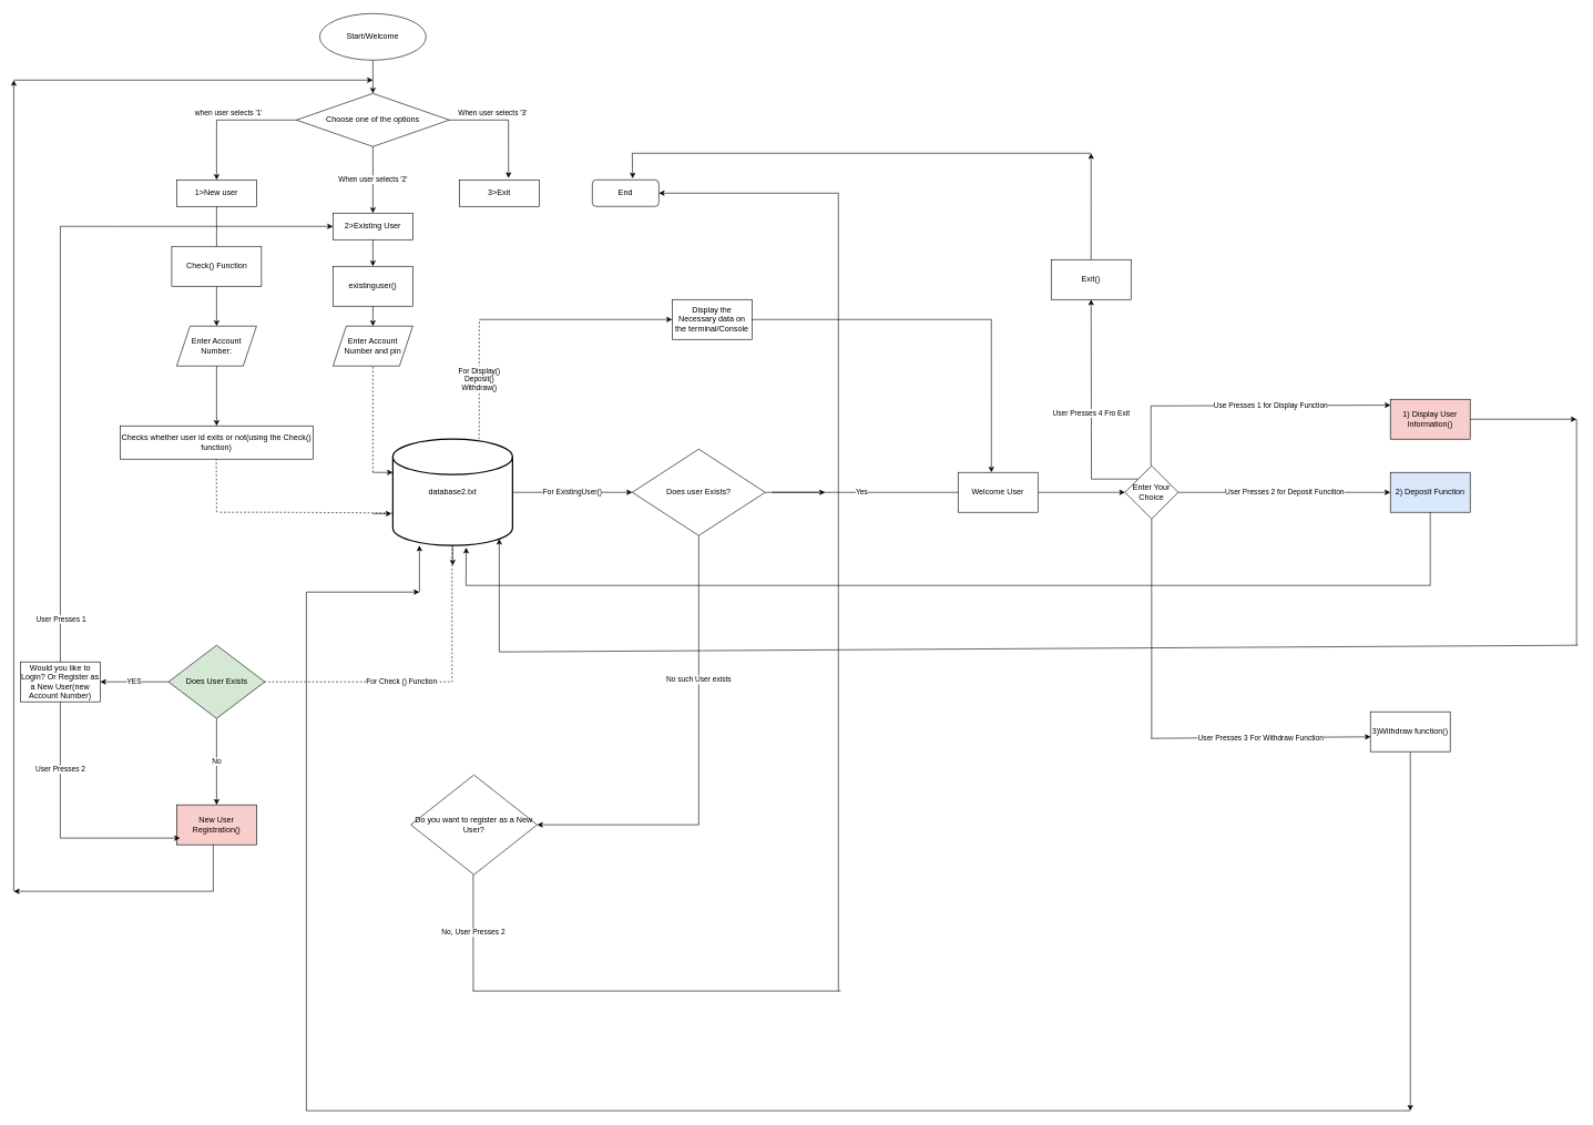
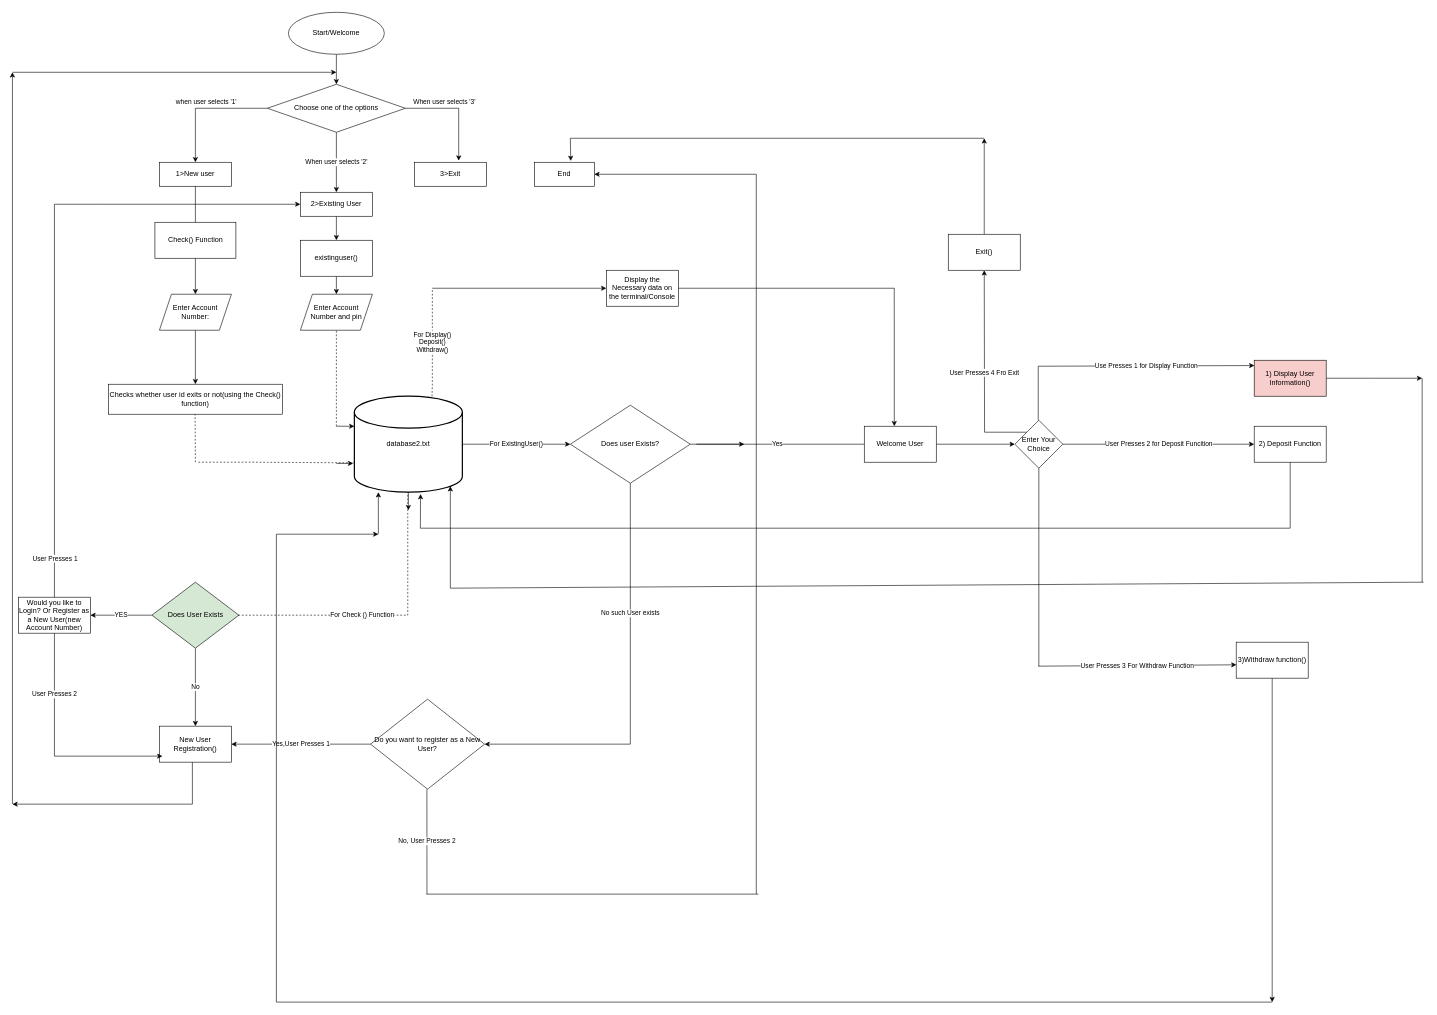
- <mxCell id="6" value="End" style="rounded=1;whiteSpace=wrap;html=1;" parent="1" vertex="1"><mxGeometry x="890" y="270" width="100" height="40" as="geometry" /></mxCell>
+ <mxCell id="6" value="End" style="whiteSpace=wrap;html=1;rounded=0;" parent="1" vertex="1"><mxGeometry x="890" y="270" width="100" height="40" as="geometry" /></mxCell>
- <mxCell id="52" value="2) Deposit Function" style="rounded=0;whiteSpace=wrap;html=1;fillColor=#dae8fc;" vertex="1" parent="1"><mxGeometry x="2090" y="710" width="120" height="60" as="geometry" /></mxCell>
+ <mxCell id="52" value="2) Deposit Function" style="rounded=0;whiteSpace=wrap;html=1;" vertex="1" parent="1"><mxGeometry x="2090" y="710" width="120" height="60" as="geometry" /></mxCell>
- <mxCell id="29" value="New User Registration()" style="rounded=0;whiteSpace=wrap;html=1;fillColor=#f8cecc;" vertex="1" parent="1"><mxGeometry x="265" y="1210" width="120" height="60" as="geometry" /></mxCell>
+ <mxCell id="29" value="New User Registration()" style="rounded=0;whiteSpace=wrap;html=1;" vertex="1" parent="1"><mxGeometry x="265" y="1210" width="120" height="60" as="geometry" /></mxCell>
+ <mxCell id="42" value="Yes,User Presses 1" style="edgeStyle=orthogonalEdgeStyle;rounded=0;orthogonalLoop=1;jettySize=auto;html=1;entryX=1;entryY=0.5;entryDx=0;entryDy=0;" edge="1" parent="1" source="43" target="29"><mxGeometry relative="1" as="geometry" /></mxCell>
